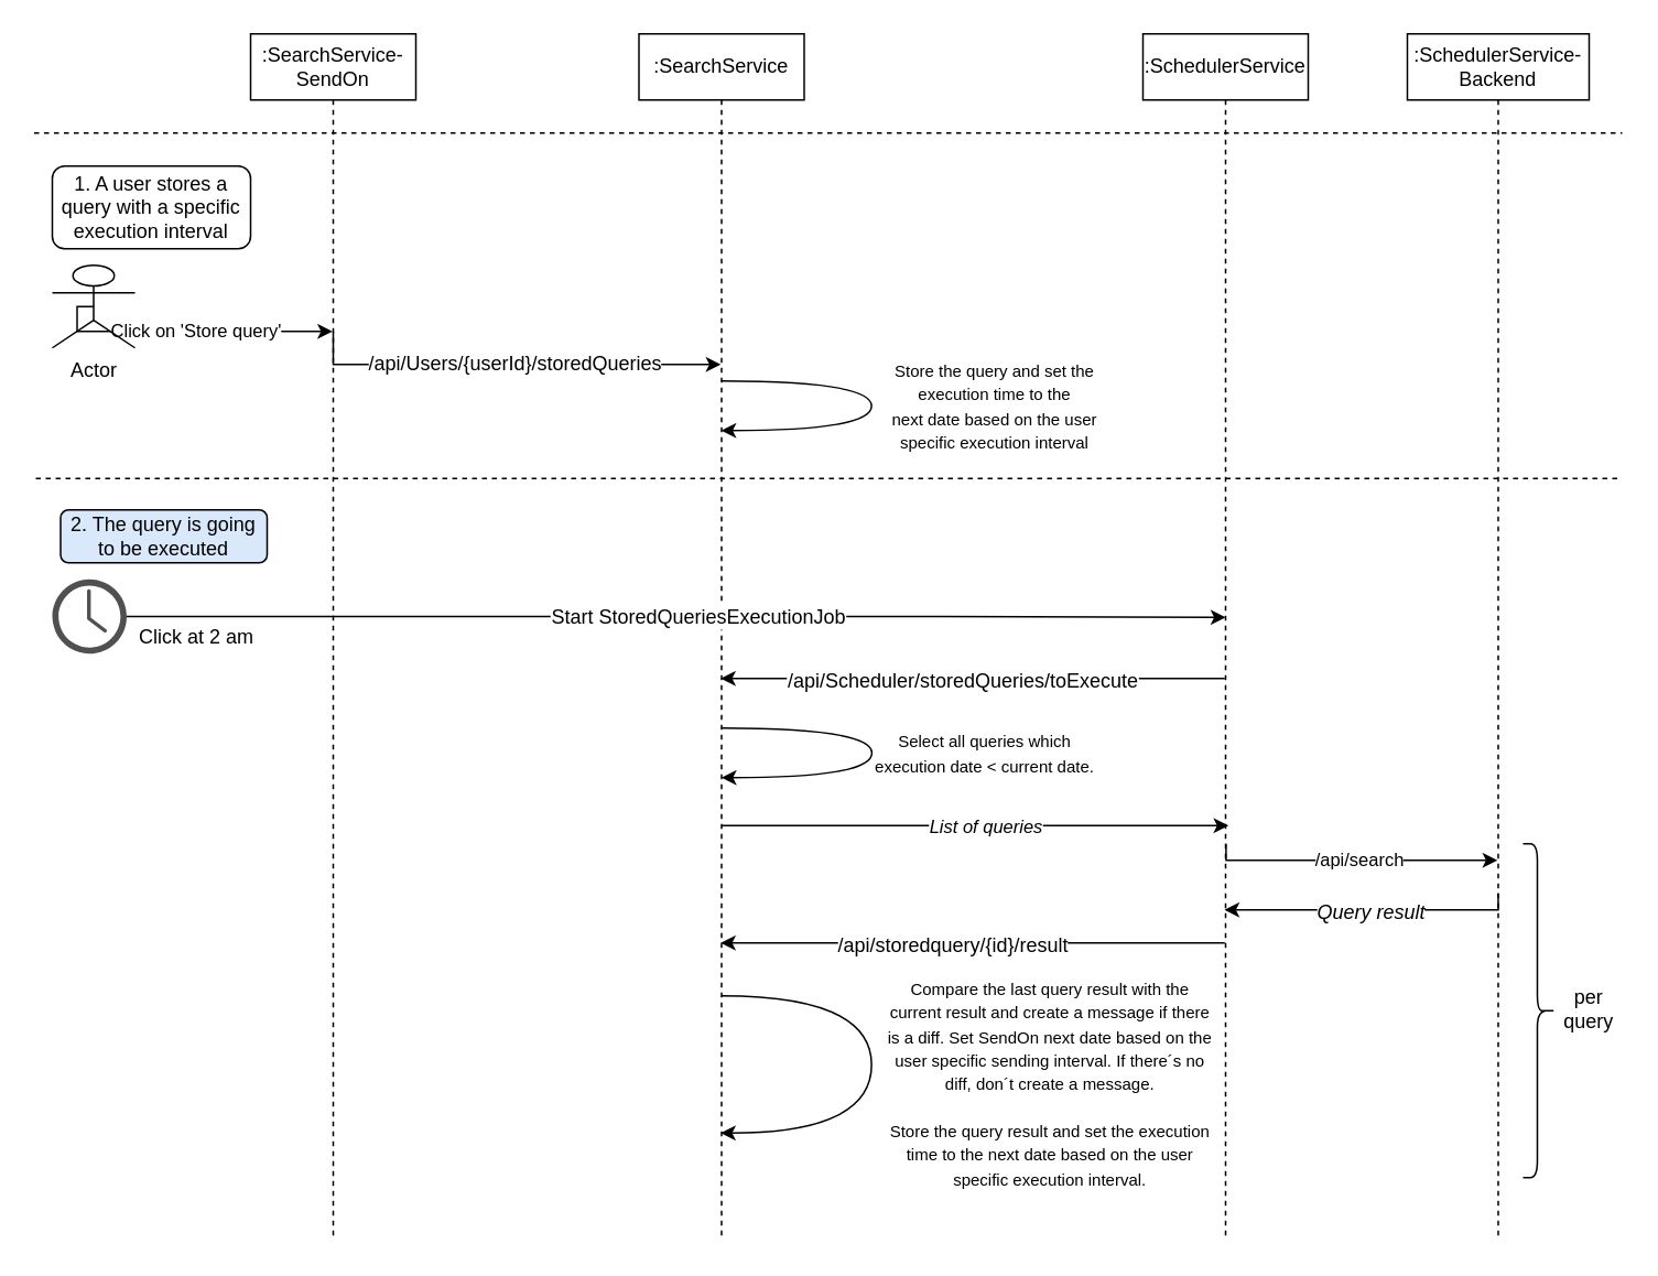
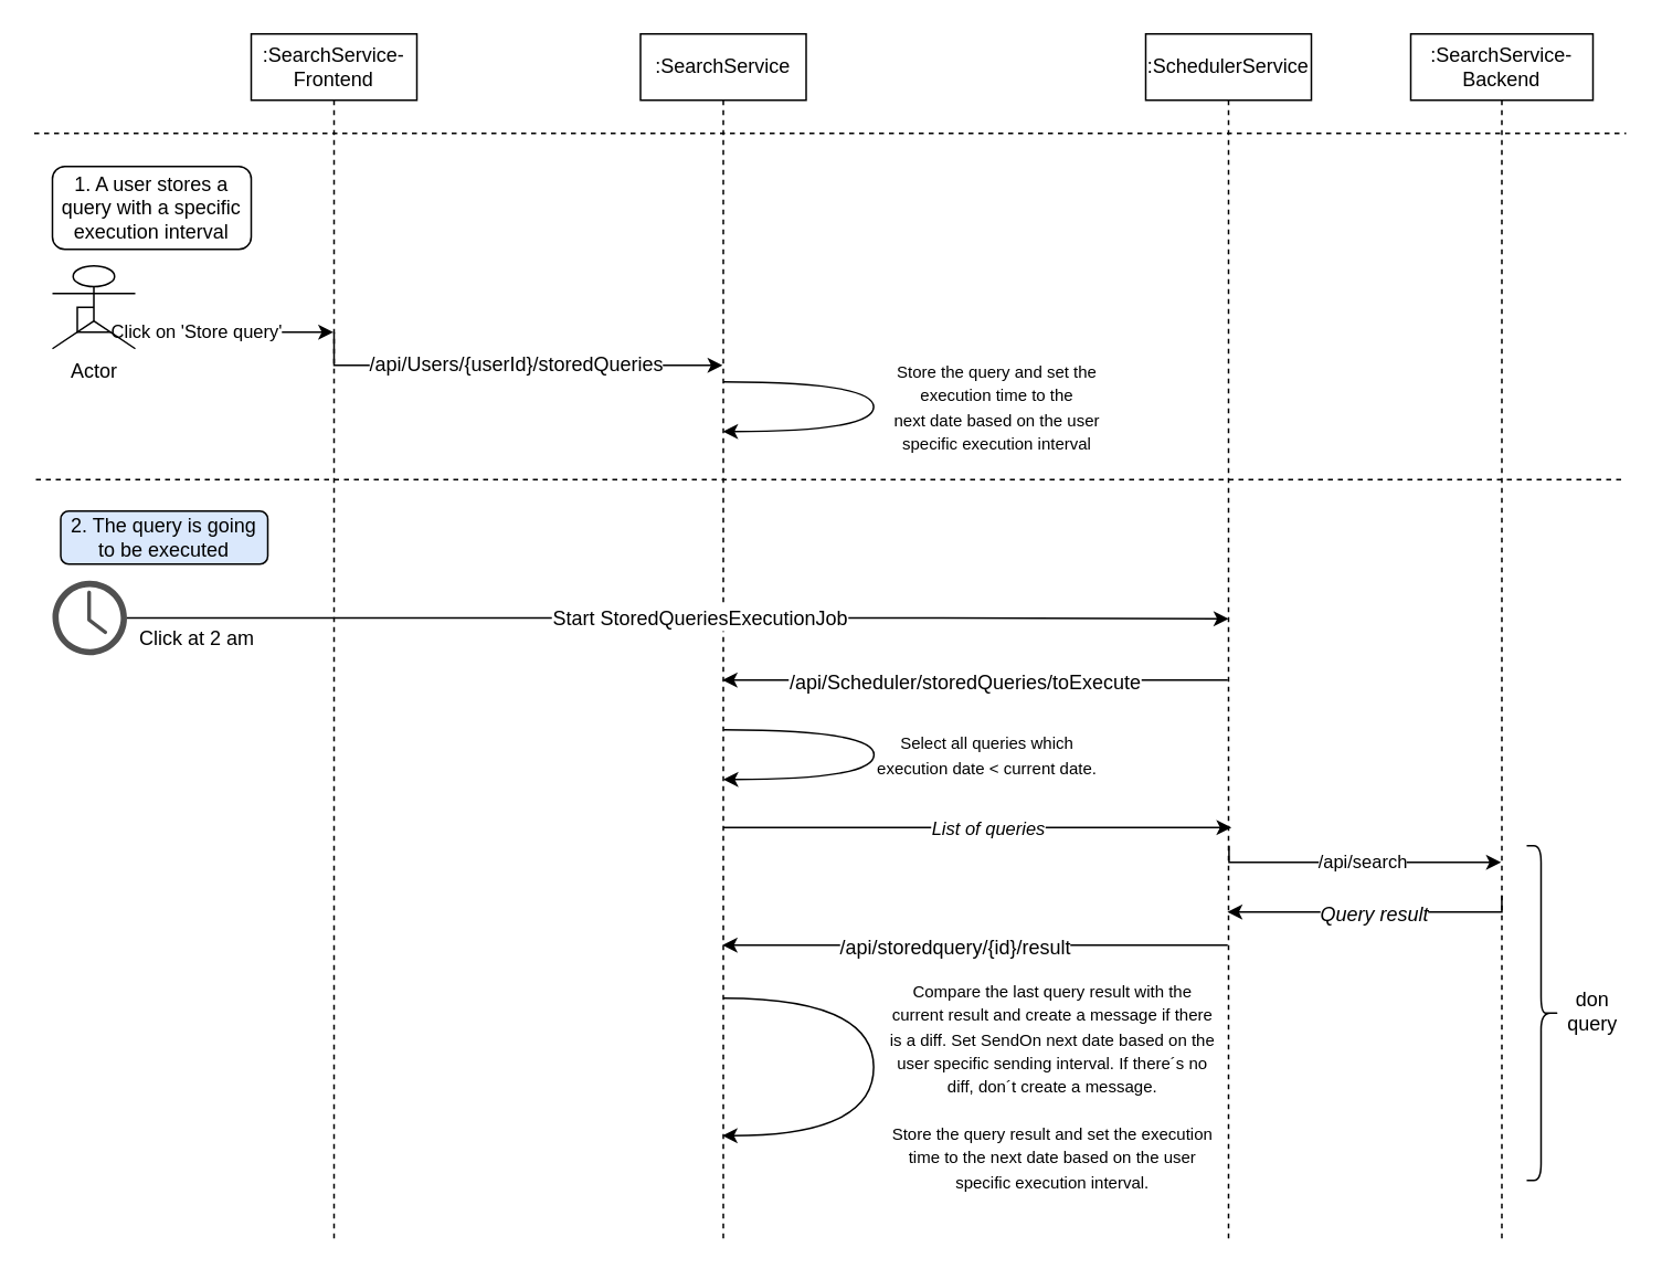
- <mxCell id="5" value=":SearchService-SendOn" style="shape=umlLifeline;perimeter=lifelinePerimeter;whiteSpace=wrap;html=1;container=1;collapsible=0;recursiveResize=0;outlineConnect=0;" parent="1" vertex="1"><mxGeometry x="151" y="20" width="100" height="730" as="geometry" /></mxCell>
+ <mxCell id="5" value=":SearchService-Frontend" style="shape=umlLifeline;perimeter=lifelinePerimeter;whiteSpace=wrap;html=1;container=1;collapsible=0;recursiveResize=0;outlineConnect=0;" parent="1" vertex="1"><mxGeometry x="151" y="20" width="100" height="730" as="geometry" /></mxCell>
- <mxCell id="13" value=":SchedulerService-Backend" style="shape=umlLifeline;perimeter=lifelinePerimeter;whiteSpace=wrap;html=1;container=1;collapsible=0;recursiveResize=0;outlineConnect=0;" parent="1" vertex="1"><mxGeometry x="851" y="20" width="110" height="730" as="geometry" /></mxCell>
+ <mxCell id="13" value=":SearchService-Backend" style="shape=umlLifeline;perimeter=lifelinePerimeter;whiteSpace=wrap;html=1;container=1;collapsible=0;recursiveResize=0;outlineConnect=0;" parent="1" vertex="1"><mxGeometry x="851" y="20" width="110" height="730" as="geometry" /></mxCell>
- <mxCell id="29" value="per query" style="text;html=1;strokeColor=none;fillColor=none;align=center;verticalAlign=middle;whiteSpace=wrap;rounded=0;" parent="1" vertex="1"><mxGeometry x="941" y="600" width="40" height="20" as="geometry" /></mxCell>
+ <mxCell id="29" value="don query" style="text;html=1;strokeColor=none;fillColor=none;align=center;verticalAlign=middle;whiteSpace=wrap;rounded=0;" parent="1" vertex="1"><mxGeometry x="941" y="600" width="40" height="20" as="geometry" /></mxCell>
